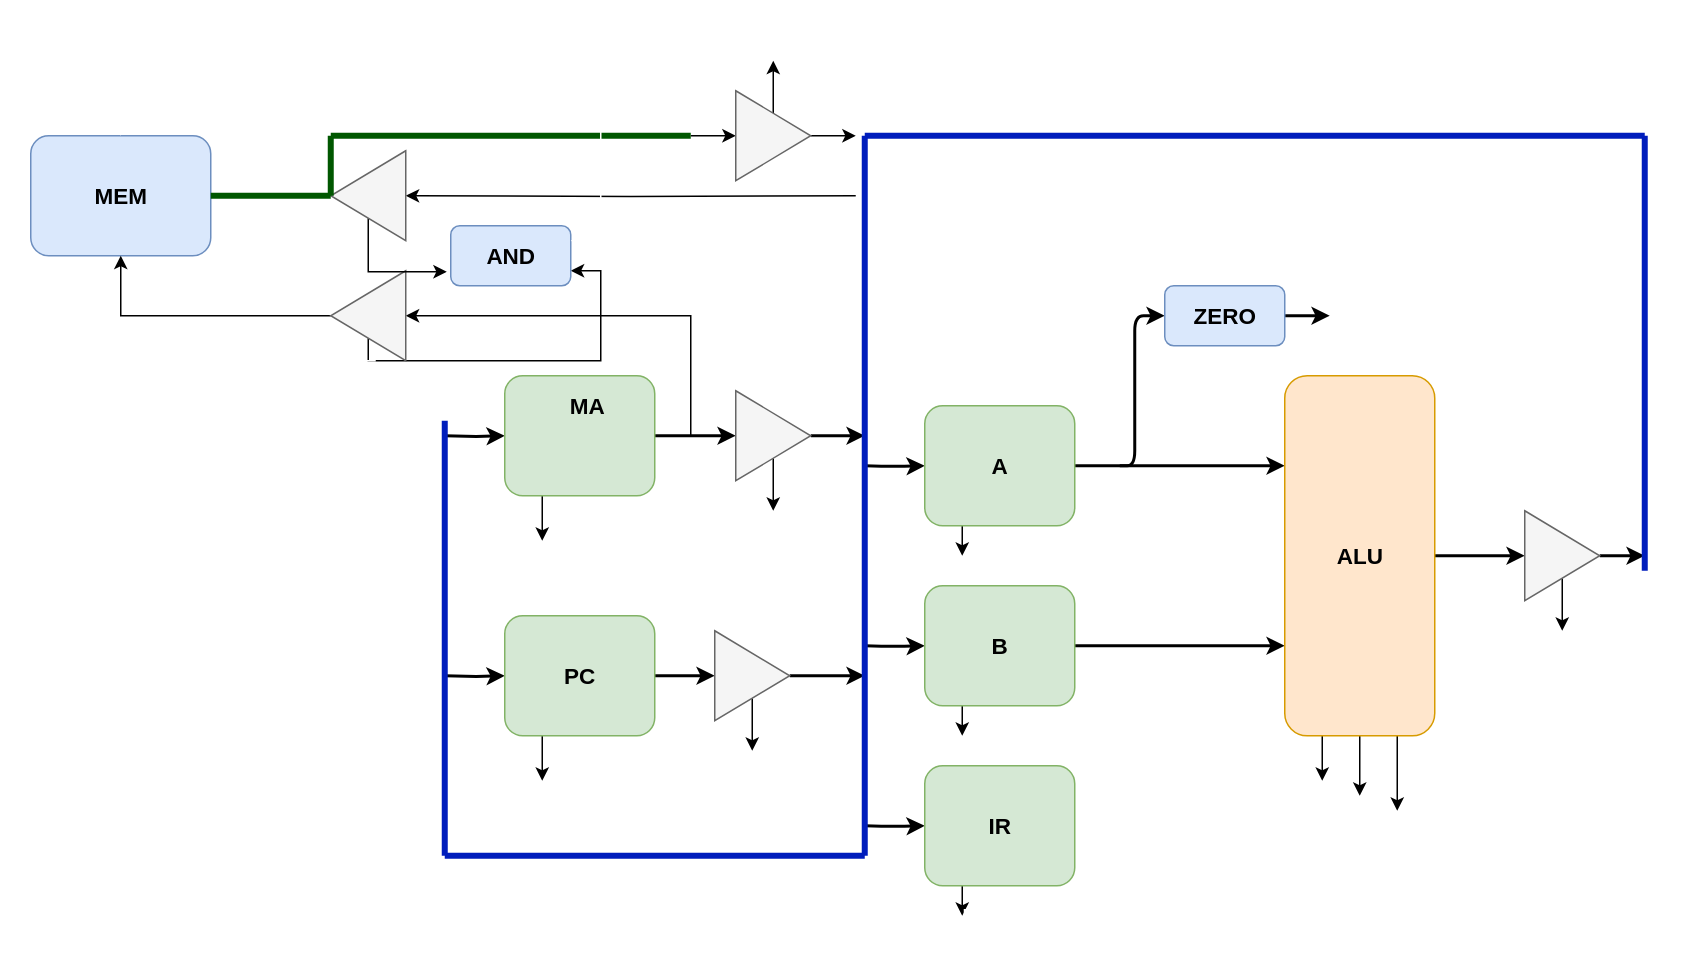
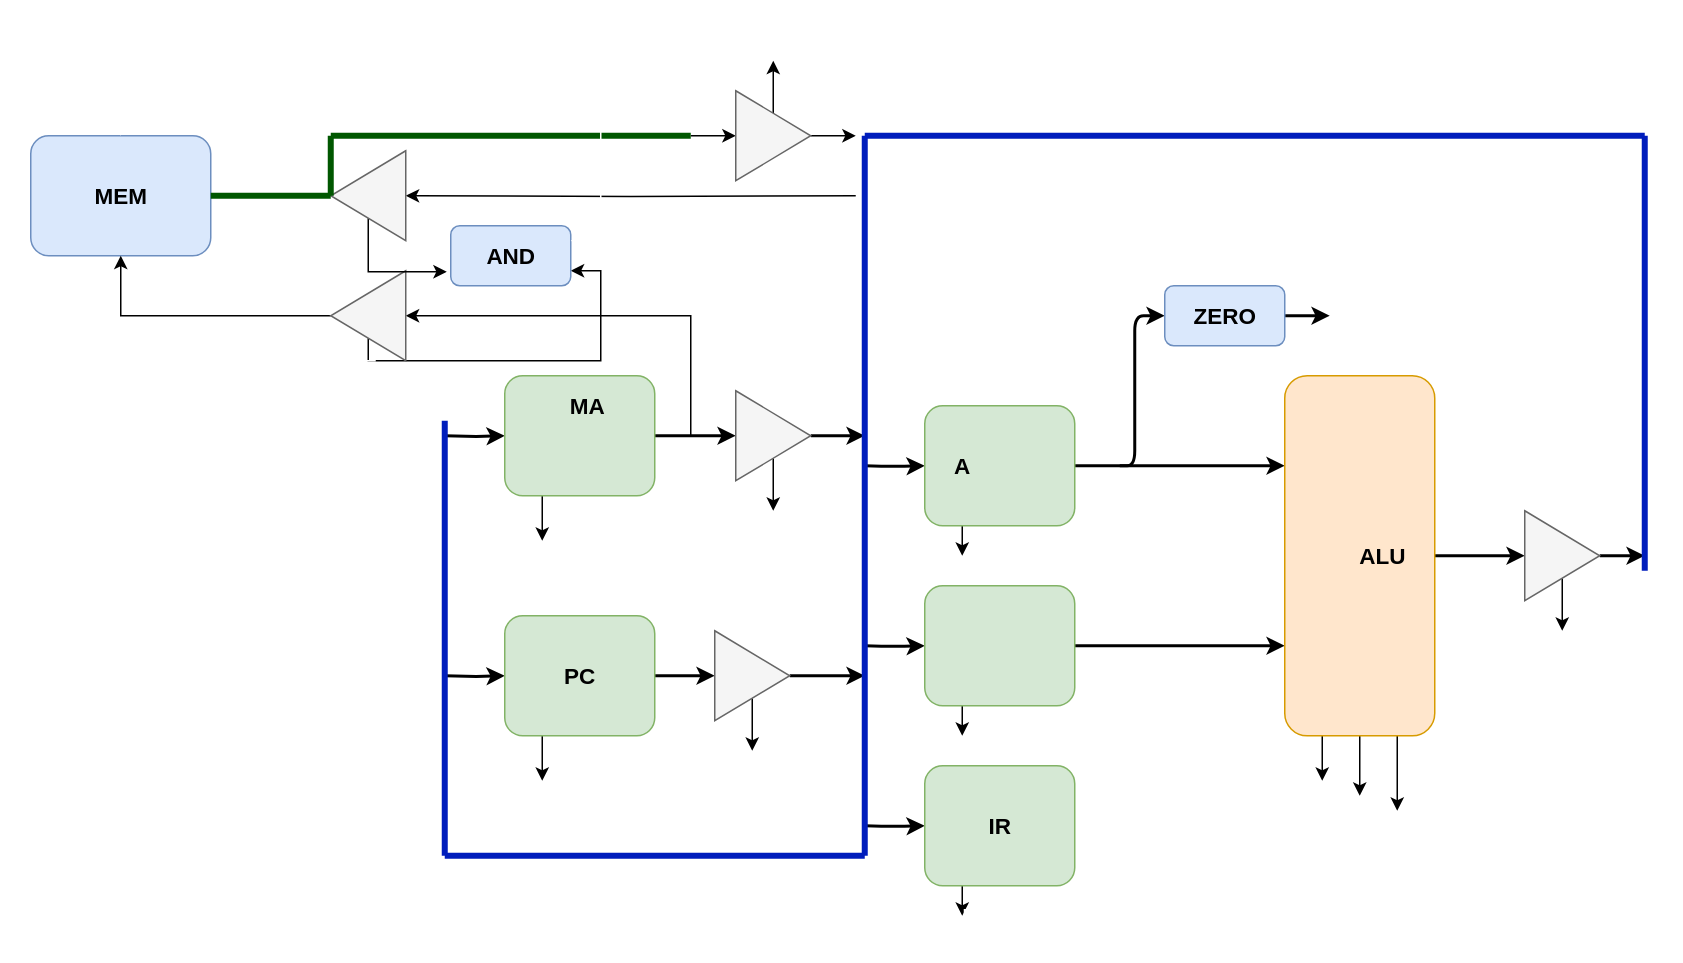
- <mxCell id="36" value="A" style="text;html=1;resizable=0;autosize=1;align=center;verticalAlign=middle;points=[];fillColor=none;strokeColor=none;rounded=0;fontColor=#000000;fontStyle=1;fontSize=15;" parent="1" vertex="1"><mxGeometry x="651" y="300" width="30" height="20" as="geometry" /></mxCell>
+ <mxCell id="36" value="A" style="text;html=1;resizable=0;autosize=1;align=center;verticalAlign=middle;points=[];fillColor=none;strokeColor=none;rounded=0;fontColor=#000000;fontStyle=1;fontSize=15;" parent="1" vertex="1"><mxGeometry x="626" y="300" width="30" height="20" as="geometry" /></mxCell>
- <mxCell id="39" value="ALU" style="text;html=1;resizable=0;autosize=1;align=center;verticalAlign=middle;points=[];fillColor=none;strokeColor=none;rounded=0;fontColor=#000000;fontStyle=1;fontSize=15;" parent="1" vertex="1"><mxGeometry x="881" y="360" width="50" height="20" as="geometry" /></mxCell>
+ <mxCell id="39" value="ALU" style="text;html=1;resizable=0;autosize=1;align=center;verticalAlign=middle;points=[];fillColor=none;strokeColor=none;rounded=0;fontColor=#000000;fontStyle=1;fontSize=15;" parent="1" vertex="1"><mxGeometry x="896" y="360" width="50" height="20" as="geometry" /></mxCell>
- <mxCell id="37" value="B" style="text;html=1;resizable=0;autosize=1;align=center;verticalAlign=middle;points=[];fillColor=none;strokeColor=none;rounded=0;fontColor=#000000;fontStyle=1;fontSize=15;" parent="1" vertex="1"><mxGeometry x="651" y="420" width="30" height="20" as="geometry" /></mxCell>
